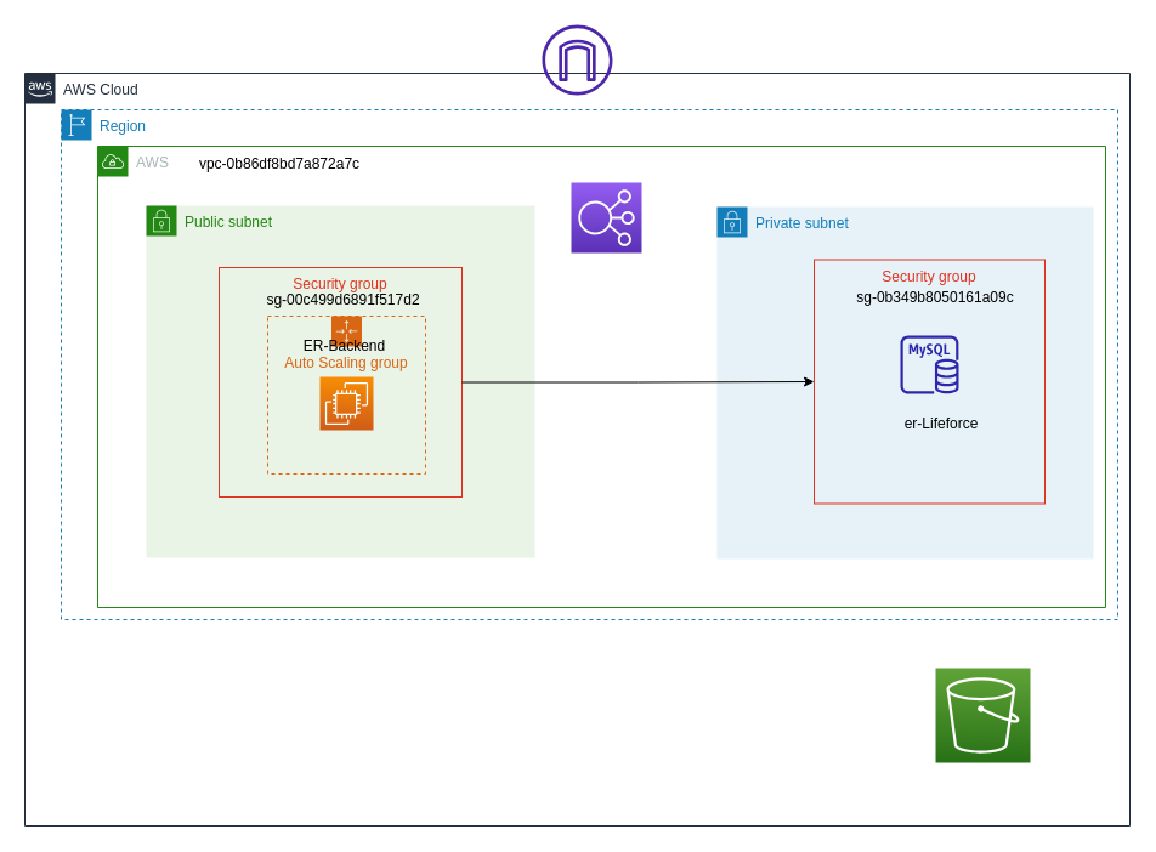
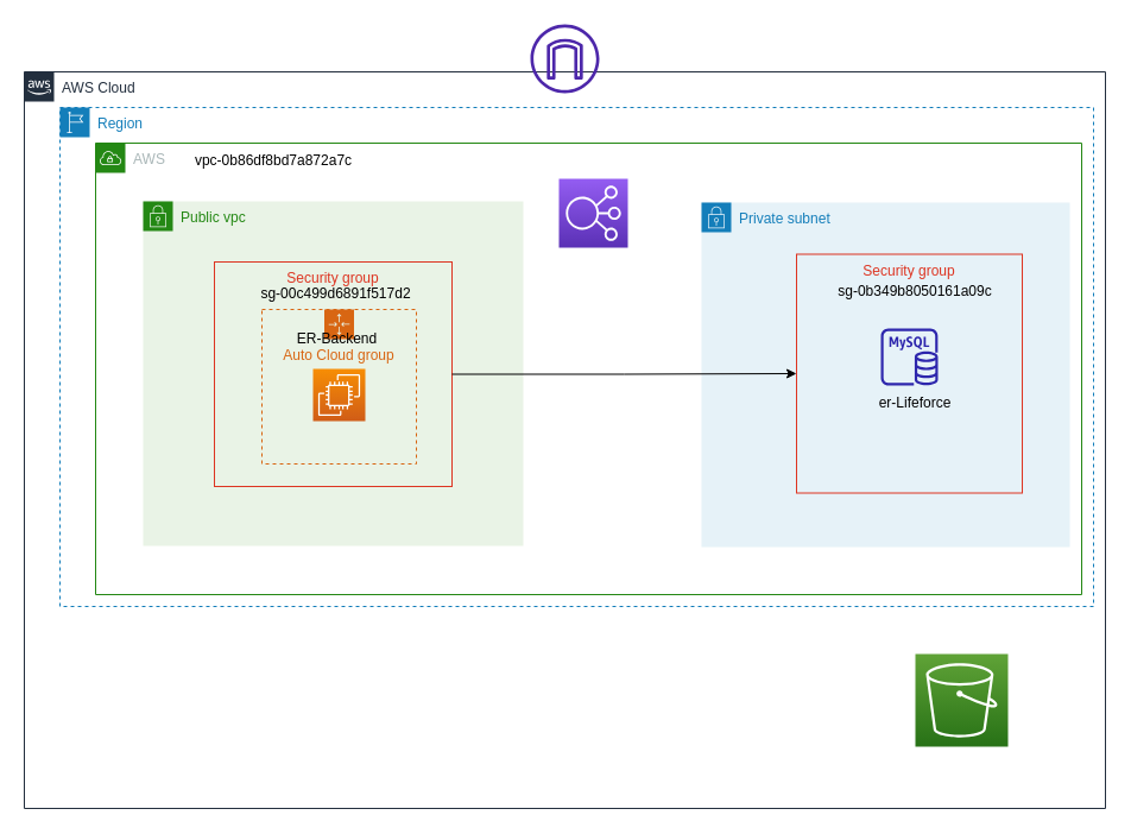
- <mxCell id="9" value="Public subnet" style="points=[[0,0],[0.25,0],[0.5,0],[0.75,0],[1,0],[1,0.25],[1,0.5],[1,0.75],[1,1],[0.75,1],[0.5,1],[0.25,1],[0,1],[0,0.75],[0,0.5],[0,0.25]];outlineConnect=0;gradientColor=none;html=1;whiteSpace=wrap;fontSize=12;fontStyle=0;container=1;pointerEvents=0;collapsible=0;recursiveResize=0;shape=mxgraph.aws4.group;grIcon=mxgraph.aws4.group_security_group;grStroke=0;strokeColor=#248814;fillColor=#E9F3E6;verticalAlign=top;align=left;spacingLeft=30;fontColor=#248814;dashed=0;" vertex="1" parent="5"><mxGeometry x="70" y="79" width="320" height="290" as="geometry" /></mxCell>
+ <mxCell id="9" value="Public vpc" style="points=[[0,0],[0.25,0],[0.5,0],[0.75,0],[1,0],[1,0.25],[1,0.5],[1,0.75],[1,1],[0.75,1],[0.5,1],[0.25,1],[0,1],[0,0.75],[0,0.5],[0,0.25]];outlineConnect=0;gradientColor=none;html=1;whiteSpace=wrap;fontSize=12;fontStyle=0;container=1;pointerEvents=0;collapsible=0;recursiveResize=0;shape=mxgraph.aws4.group;grIcon=mxgraph.aws4.group_security_group;grStroke=0;strokeColor=#248814;fillColor=#E9F3E6;verticalAlign=top;align=left;spacingLeft=30;fontColor=#248814;dashed=0;" vertex="1" parent="5"><mxGeometry x="70" y="79" width="320" height="290" as="geometry" /></mxCell>
- <mxCell id="11" value="Auto Scaling group" style="points=[[0,0],[0.25,0],[0.5,0],[0.75,0],[1,0],[1,0.25],[1,0.5],[1,0.75],[1,1],[0.75,1],[0.5,1],[0.25,1],[0,1],[0,0.75],[0,0.5],[0,0.25]];outlineConnect=0;gradientColor=none;html=1;whiteSpace=wrap;fontSize=12;fontStyle=0;container=1;pointerEvents=0;collapsible=0;recursiveResize=0;shape=mxgraph.aws4.groupCenter;grIcon=mxgraph.aws4.group_auto_scaling_group;grStroke=1;strokeColor=#D86613;fillColor=none;verticalAlign=top;align=center;fontColor=#D86613;dashed=1;spacingTop=25;" vertex="1" parent="9"><mxGeometry x="100" y="91" width="130" height="130" as="geometry" /></mxCell>
+ <mxCell id="11" value="Auto Cloud group" style="points=[[0,0],[0.25,0],[0.5,0],[0.75,0],[1,0],[1,0.25],[1,0.5],[1,0.75],[1,1],[0.75,1],[0.5,1],[0.25,1],[0,1],[0,0.75],[0,0.5],[0,0.25]];outlineConnect=0;gradientColor=none;html=1;whiteSpace=wrap;fontSize=12;fontStyle=0;container=1;pointerEvents=0;collapsible=0;recursiveResize=0;shape=mxgraph.aws4.groupCenter;grIcon=mxgraph.aws4.group_auto_scaling_group;grStroke=1;strokeColor=#D86613;fillColor=none;verticalAlign=top;align=center;fontColor=#D86613;dashed=1;spacingTop=25;" vertex="1" parent="9"><mxGeometry x="100" y="91" width="130" height="130" as="geometry" /></mxCell>
- <mxCell id="8" value="er-Lifeforce" style="text;html=1;strokeColor=none;fillColor=none;align=center;verticalAlign=middle;whiteSpace=wrap;rounded=0;" vertex="1" parent="5"><mxGeometry x="685" y="244" width="80" height="30" as="geometry" /></mxCell>
+ <mxCell id="8" value="er-Lifeforce" style="text;html=1;strokeColor=none;fillColor=none;align=center;verticalAlign=middle;whiteSpace=wrap;rounded=0;" vertex="1" parent="5"><mxGeometry x="680" y="234" width="80" height="30" as="geometry" /></mxCell>
